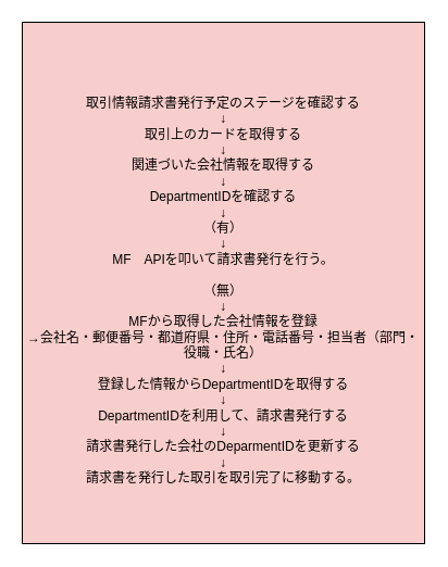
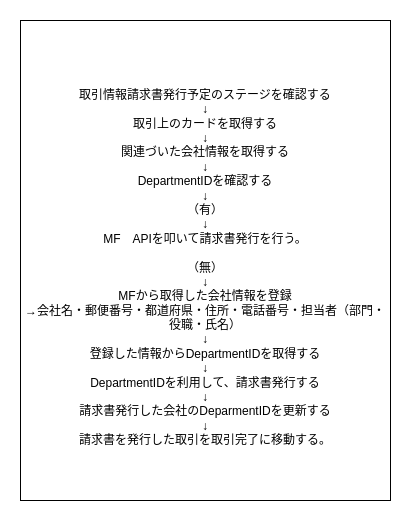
- <mxCell id="2" value="&lt;div&gt;　&lt;/div&gt;&lt;div&gt;取引情報請求書発行予定のステージを確認する&lt;/div&gt;&lt;div&gt;↓&lt;/div&gt;&lt;div&gt;取引上のカードを取得する&lt;/div&gt;&lt;div&gt;↓&lt;/div&gt;&lt;div&gt;関連づいた会社情報を取得する&lt;/div&gt;&lt;div&gt;↓&lt;/div&gt;&lt;div&gt;DepartmentIDを確認する&lt;/div&gt;&lt;div&gt;↓&lt;/div&gt;&lt;div&gt;（有）&lt;/div&gt;&lt;div&gt;↓&lt;/div&gt;&lt;div&gt;MF　APIを叩いて請求書発行を行う。&lt;/div&gt;&lt;div&gt;&lt;br&gt;&lt;/div&gt;&lt;div&gt;（無）&lt;/div&gt;&lt;div&gt;↓&lt;/div&gt;&lt;div&gt;MFから取得した会社情報を登録&lt;/div&gt;&lt;div&gt;→会社名・郵便番号・都道府県・住所・電話番号・担当者（部門・役職・氏名）&lt;/div&gt;&lt;div&gt;↓&lt;/div&gt;&lt;div&gt;登録した情報からDepartmentIDを取得する&lt;/div&gt;&lt;div&gt;↓&lt;/div&gt;&lt;div&gt;DepartmentIDを利用して、請求書発行する&lt;/div&gt;&lt;div&gt;↓&lt;/div&gt;&lt;div&gt;請求書発行した会社のDeparmentIDを更新する&lt;/div&gt;&lt;div&gt;↓&lt;/div&gt;&lt;div&gt;請求書を発行した取引を取引完了に移動する。&lt;/div&gt;" style="whiteSpace=wrap;html=1;fillColor=#f8cecc;" vertex="1" parent="1"><mxGeometry x="20" y="20" width="370" height="480" as="geometry" /></mxCell>
+ <mxCell id="2" value="&lt;div&gt;　&lt;/div&gt;&lt;div&gt;取引情報請求書発行予定のステージを確認する&lt;/div&gt;&lt;div&gt;↓&lt;/div&gt;&lt;div&gt;取引上のカードを取得する&lt;/div&gt;&lt;div&gt;↓&lt;/div&gt;&lt;div&gt;関連づいた会社情報を取得する&lt;/div&gt;&lt;div&gt;↓&lt;/div&gt;&lt;div&gt;DepartmentIDを確認する&lt;/div&gt;&lt;div&gt;↓&lt;/div&gt;&lt;div&gt;（有）&lt;/div&gt;&lt;div&gt;↓&lt;/div&gt;&lt;div&gt;MF　APIを叩いて請求書発行を行う。&lt;/div&gt;&lt;div&gt;&lt;br&gt;&lt;/div&gt;&lt;div&gt;（無）&lt;/div&gt;&lt;div&gt;↓&lt;/div&gt;&lt;div&gt;MFから取得した会社情報を登録&lt;/div&gt;&lt;div&gt;→会社名・郵便番号・都道府県・住所・電話番号・担当者（部門・役職・氏名）&lt;/div&gt;&lt;div&gt;↓&lt;/div&gt;&lt;div&gt;登録した情報からDepartmentIDを取得する&lt;/div&gt;&lt;div&gt;↓&lt;/div&gt;&lt;div&gt;DepartmentIDを利用して、請求書発行する&lt;/div&gt;&lt;div&gt;↓&lt;/div&gt;&lt;div&gt;請求書発行した会社のDeparmentIDを更新する&lt;/div&gt;&lt;div&gt;↓&lt;/div&gt;&lt;div&gt;請求書を発行した取引を取引完了に移動する。&lt;/div&gt;" style="whiteSpace=wrap;html=1;" vertex="1" parent="1"><mxGeometry x="20" y="20" width="370" height="480" as="geometry" /></mxCell>
